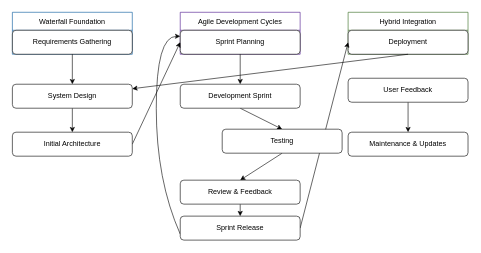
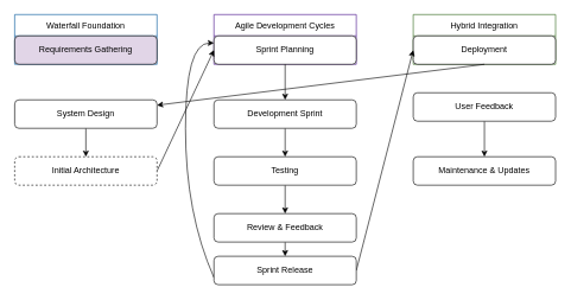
- <mxCell id="3" value="Requirements Gathering" style="rounded=1;whiteSpace=wrap;html=1;fillColor=#ffffff;strokeColor=#000000;fontColor=#000000;" parent="2" vertex="1"><mxGeometry y="30" width="200" height="40" as="geometry" /></mxCell>
+ <mxCell id="3" value="Requirements Gathering" style="rounded=1;whiteSpace=wrap;html=1;fillColor=#e1d5e7;strokeColor=#000000;fontColor=#000000;" parent="2" vertex="1"><mxGeometry y="30" width="200" height="40" as="geometry" /></mxCell>
- <mxCell id="8" value="" style="endArrow=classic;html=1;exitX=0.5;exitY=1;entryX=0.5;entryY=0;fontColor=#000000;" parent="1" source="3" target="24" edge="1"><mxGeometry relative="1" as="geometry" /></mxCell>
- <mxCell id="21" value="Testing" style="rounded=1;whiteSpace=wrap;html=1;fillColor=#ffffff;strokeColor=#000000;fontColor=#000000;" parent="1" vertex="1"><mxGeometry x="370" y="215" width="200" height="40" as="geometry" /></mxCell>
+ <mxCell id="21" value="Testing" style="rounded=1;whiteSpace=wrap;html=1;fillColor=#ffffff;strokeColor=#000000;fontColor=#000000;" parent="1" vertex="1"><mxGeometry x="300" y="220" width="200" height="40" as="geometry" /></mxCell>
- <mxCell id="23" value="Initial Architecture" style="rounded=1;whiteSpace=wrap;html=1;fillColor=#ffffff;strokeColor=#000000;fontColor=#000000;" parent="1" vertex="1"><mxGeometry x="20" y="220" width="200" height="40" as="geometry" /></mxCell>
+ <mxCell id="23" value="Initial Architecture" style="rounded=1;whiteSpace=wrap;html=1;fillColor=#ffffff;strokeColor=#000000;fontColor=#000000;dashed=1;" parent="1" vertex="1"><mxGeometry x="20" y="220" width="200" height="40" as="geometry" /></mxCell>
